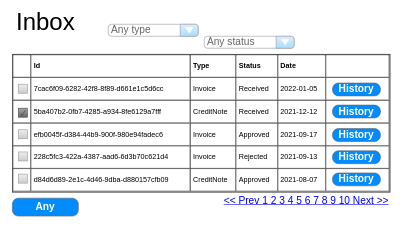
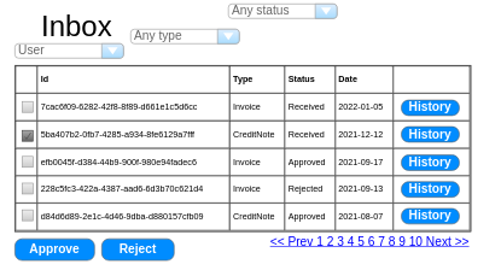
- <mxCell id="11" value="&lt;font style=&quot;font-size: 40px&quot;&gt;Inbox&lt;/font&gt;" style="text;html=1;align=center;verticalAlign=middle;resizable=0;points=[];autosize=1;strokeColor=none;fillColor=none;fontSize=13;" vertex="1" parent="1"><mxGeometry x="20" y="20" width="110" height="30" as="geometry" /></mxCell>
+ <mxCell id="11" value="&lt;font style=&quot;font-size: 40px&quot;&gt;Inbox&lt;/font&gt;" style="text;html=1;align=center;verticalAlign=middle;resizable=0;points=[];autosize=1;strokeColor=none;fillColor=none;fontSize=13;" vertex="1" parent="1"><mxGeometry x="50" y="20" width="110" height="30" as="geometry" /></mxCell>
+ <mxCell id="10" value="User" style="strokeWidth=1;shadow=0;dashed=0;align=center;html=1;shape=mxgraph.mockup.forms.comboBox;strokeColor=#999999;fillColor=#ddeeff;align=left;fillColor2=#aaddff;mainText=;fontColor=#666666;fontSize=17;spacingLeft=3;sketch=0;" vertex="1" parent="1"><mxGeometry x="20" y="60" width="150" height="20" as="geometry" /></mxCell>
- <mxCell id="13" value="Any status" style="strokeWidth=1;shadow=0;dashed=0;align=center;html=1;shape=mxgraph.mockup.forms.comboBox;strokeColor=#999999;fillColor=#ddeeff;align=left;fillColor2=#aaddff;mainText=;fontColor=#666666;fontSize=17;spacingLeft=3;sketch=0;" vertex="1" parent="1"><mxGeometry x="340" y="60" width="150" height="20" as="geometry" /></mxCell>
+ <mxCell id="13" value="Any status" style="strokeWidth=1;shadow=0;dashed=0;align=center;html=1;shape=mxgraph.mockup.forms.comboBox;strokeColor=#999999;fillColor=#ddeeff;align=left;fillColor2=#aaddff;mainText=;fontColor=#666666;fontSize=17;spacingLeft=3;sketch=0;" vertex="1" parent="1"><mxGeometry x="315" y="5" width="150" height="20" as="geometry" /></mxCell>
- <mxCell id="3" value="Any" style="strokeWidth=1;shadow=0;dashed=0;align=center;html=1;shape=mxgraph.mockup.buttons.button;strokeColor=#666666;fontColor=#ffffff;mainText=;buttonStyle=round;fontSize=17;fontStyle=1;fillColor=#008cff;whiteSpace=wrap;" vertex="1" parent="1"><mxGeometry x="20" y="330" width="110" height="30" as="geometry" /></mxCell>
+ <mxCell id="3" value="Approve" style="strokeWidth=1;shadow=0;dashed=0;align=center;html=1;shape=mxgraph.mockup.buttons.button;strokeColor=#666666;fontColor=#ffffff;mainText=;buttonStyle=round;fontSize=17;fontStyle=1;fillColor=#008cff;whiteSpace=wrap;" vertex="1" parent="1"><mxGeometry x="20" y="330" width="110" height="30" as="geometry" /></mxCell>
+ <mxCell id="9" value="Reject" style="strokeWidth=1;shadow=0;dashed=0;align=center;html=1;shape=mxgraph.mockup.buttons.button;strokeColor=#666666;fontColor=#ffffff;mainText=;buttonStyle=round;fontSize=17;fontStyle=1;fillColor=#008cff;whiteSpace=wrap;" vertex="1" parent="1"><mxGeometry x="140" y="330" width="100" height="30" as="geometry" /></mxCell>
